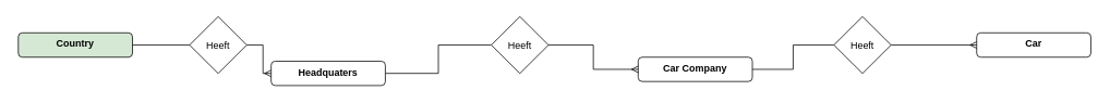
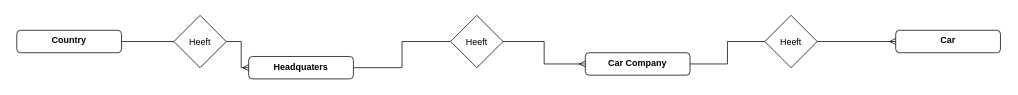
- <mxCell id="3" value="&lt;b&gt;Country&lt;/b&gt;" style="html=1;align=center;verticalAlign=top;rounded=1;absoluteArcSize=1;arcSize=10;dashed=0;whiteSpace=wrap;fillColor=#d5e8d4;" vertex="1" parent="1"><mxGeometry x="20" y="40" width="140" height="30" as="geometry" /></mxCell>
+ <mxCell id="3" value="&lt;b&gt;Country&lt;/b&gt;" style="html=1;align=center;verticalAlign=top;rounded=1;absoluteArcSize=1;arcSize=10;dashed=0;whiteSpace=wrap;" vertex="1" parent="1"><mxGeometry x="20" y="40" width="140" height="30" as="geometry" /></mxCell>
